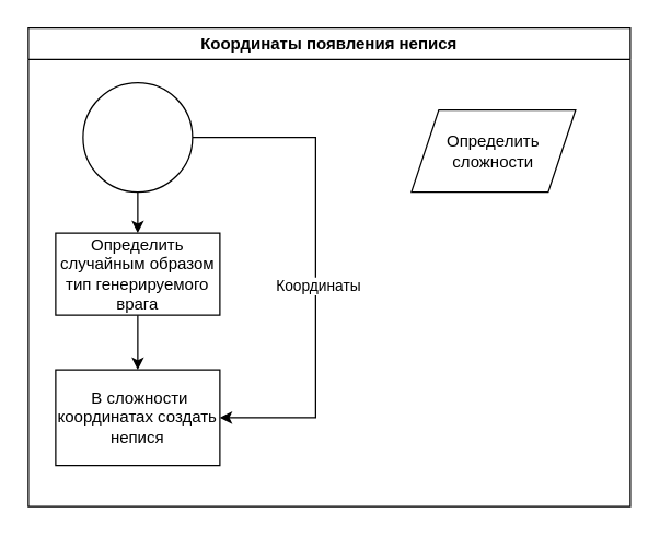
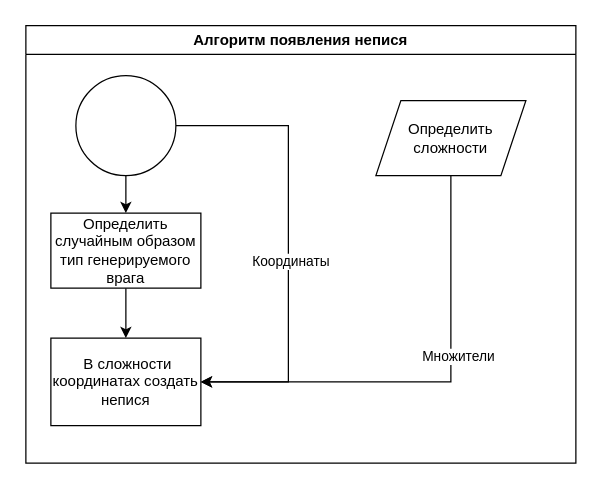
- <mxCell id="2" value="Координаты появления непися" style="swimlane;whiteSpace=wrap;html=1;startSize=23;" vertex="1" parent="1"><mxGeometry x="20" y="20" width="440" height="350" as="geometry" /></mxCell>
+ <mxCell id="2" value="Алгоритм появления непися" style="swimlane;whiteSpace=wrap;html=1;startSize=23;" vertex="1" parent="1"><mxGeometry x="20" y="20" width="440" height="350" as="geometry" /></mxCell>
+ <mxCell id="7" style="edgeStyle=orthogonalEdgeStyle;rounded=0;orthogonalLoop=1;jettySize=auto;html=1;exitX=0.5;exitY=1;exitDx=0;exitDy=0;entryX=1;entryY=0.5;entryDx=0;entryDy=0;" edge="1" parent="2" source="9" target="12"><mxGeometry relative="1" as="geometry"><mxPoint x="140" y="387" as="targetPoint" /><Array as="points"><mxPoint x="340" y="285" /></Array></mxGeometry></mxCell>
+ <mxCell id="8" value="Множители" style="edgeLabel;html=1;align=center;verticalAlign=middle;resizable=0;points=[];" vertex="1" connectable="0" parent="7"><mxGeometry x="-0.211" y="5" relative="1" as="geometry"><mxPoint as="offset" /></mxGeometry></mxCell>
